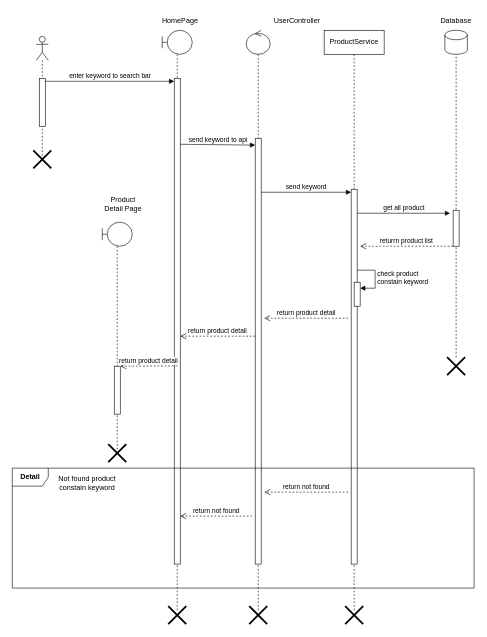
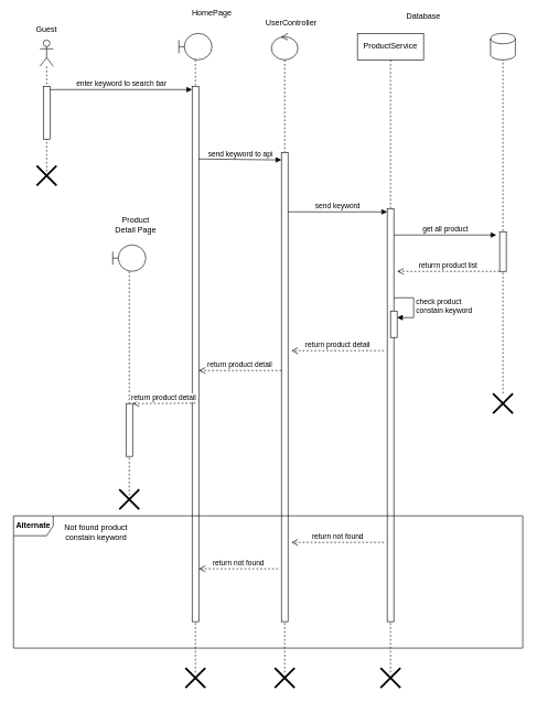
- <mxCell id="7" value="HomePage" style="text;html=1;strokeColor=none;fillColor=none;align=center;verticalAlign=middle;whiteSpace=wrap;rounded=0;" parent="1" vertex="1"><mxGeometry x="270" y="20" width="60" height="30" as="geometry" /></mxCell>
+ <mxCell id="7" value="HomePage" style="text;html=1;strokeColor=none;fillColor=none;align=center;verticalAlign=middle;whiteSpace=wrap;rounded=0;" parent="1" vertex="1"><mxGeometry x="290" y="5" width="60" height="30" as="geometry" /></mxCell>
- <mxCell id="12" value="UserController" style="text;html=1;strokeColor=none;fillColor=none;align=center;verticalAlign=middle;whiteSpace=wrap;rounded=0;" parent="1" vertex="1"><mxGeometry x="465" y="20" width="60" height="30" as="geometry" /></mxCell>
+ <mxCell id="12" value="UserController" style="text;html=1;strokeColor=none;fillColor=none;align=center;verticalAlign=middle;whiteSpace=wrap;rounded=0;" parent="1" vertex="1"><mxGeometry x="410" y="20" width="60" height="30" as="geometry" /></mxCell>
- <mxCell id="21" value="Database" style="text;html=1;strokeColor=none;fillColor=none;align=center;verticalAlign=middle;whiteSpace=wrap;rounded=0;" parent="1" vertex="1"><mxGeometry x="730" y="20" width="60" height="30" as="geometry" /></mxCell>
+ <mxCell id="21" value="Database" style="text;html=1;strokeColor=none;fillColor=none;align=center;verticalAlign=middle;whiteSpace=wrap;rounded=0;" parent="1" vertex="1"><mxGeometry x="610" y="10" width="60" height="30" as="geometry" /></mxCell>
+ <mxCell id="4" value="Guest" style="text;html=1;strokeColor=none;fillColor=none;align=center;verticalAlign=middle;whiteSpace=wrap;rounded=0;" parent="1" vertex="1"><mxGeometry x="40" y="30" width="60" height="30" as="geometry" /></mxCell>
- <mxCell id="38" value="&lt;b&gt;Detail&lt;/b&gt;" style="shape=umlFrame;whiteSpace=wrap;html=1;pointerEvents=0;" parent="1" vertex="1"><mxGeometry x="20" y="780" width="770" height="200" as="geometry" /></mxCell>
+ <mxCell id="38" value="&lt;b&gt;Alternate&lt;/b&gt;" style="shape=umlFrame;whiteSpace=wrap;html=1;pointerEvents=0;" parent="1" vertex="1"><mxGeometry x="20" y="780" width="770" height="200" as="geometry" /></mxCell>
